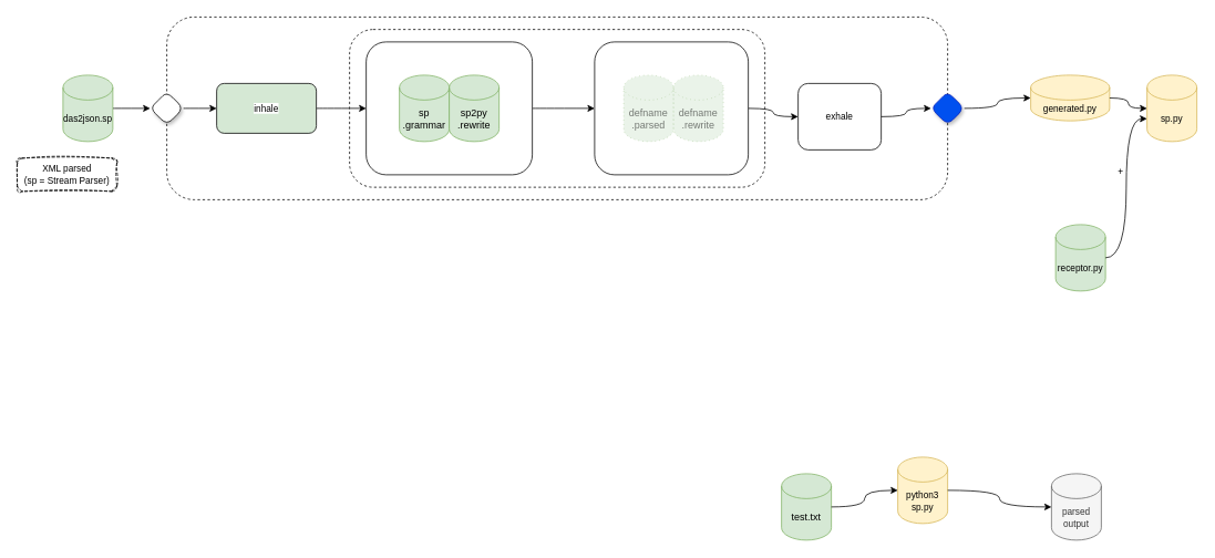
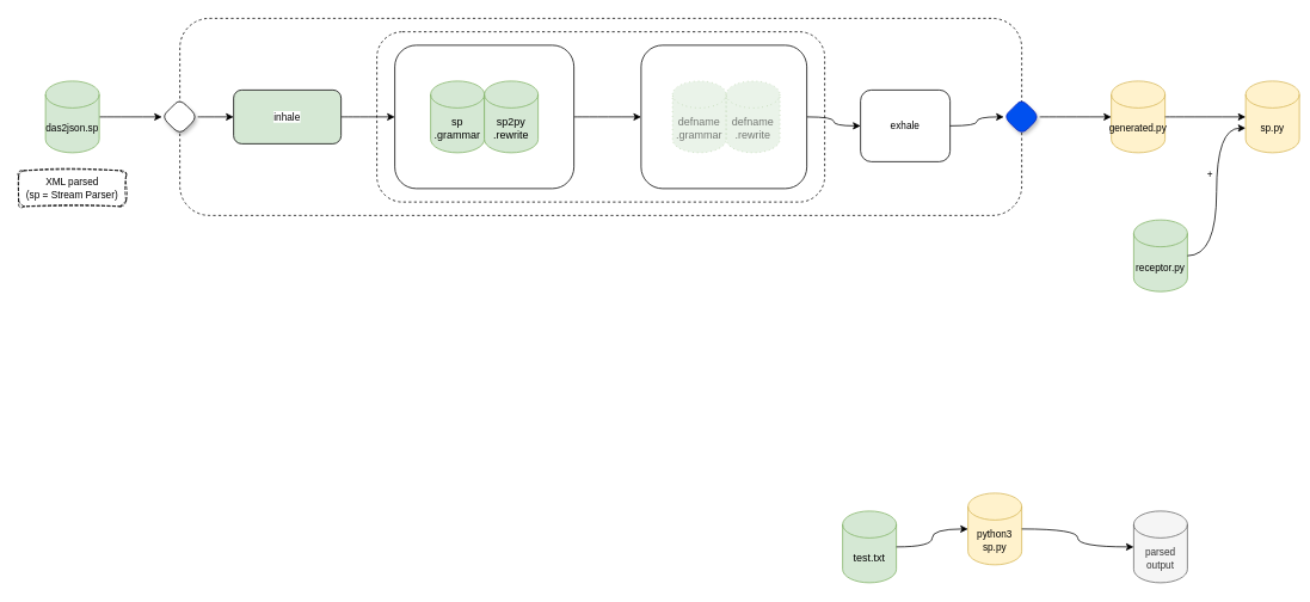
- <mxCell id="9" value="generated.py" style="shape=cylinder3;whiteSpace=wrap;html=1;boundedLbl=1;backgroundOutline=1;size=15;fontFamily=Helvetica;fontSize=11;labelBackgroundColor=none;fillColor=#fff2cc;strokeColor=#d6b656;" vertex="1" parent="1"><mxGeometry x="1240" y="90" width="95" height="55" as="geometry" /></mxCell>
+ <mxCell id="9" value="generated.py" style="shape=cylinder3;whiteSpace=wrap;html=1;boundedLbl=1;backgroundOutline=1;size=15;fontFamily=Helvetica;fontSize=11;labelBackgroundColor=none;fillColor=#fff2cc;strokeColor=#d6b656;" vertex="1" parent="1"><mxGeometry x="1240" y="90" width="60" height="80" as="geometry" /></mxCell>
- <mxCell id="22" value="das2json.sp" style="shape=cylinder3;whiteSpace=wrap;html=1;boundedLbl=1;backgroundOutline=1;size=15;fontFamily=Helvetica;fontSize=11;labelBackgroundColor=none;fillColor=#d5e8d4;strokeColor=#82b366;" vertex="1" parent="1"><mxGeometry x="75" y="90" width="60" height="80" as="geometry" /></mxCell>
+ <mxCell id="22" value="das2json.sp" style="shape=cylinder3;whiteSpace=wrap;html=1;boundedLbl=1;backgroundOutline=1;size=15;fontFamily=Helvetica;fontSize=11;labelBackgroundColor=none;fillColor=#d5e8d4;strokeColor=#82b366;" vertex="1" parent="1"><mxGeometry x="50" y="90" width="60" height="80" as="geometry" /></mxCell>
- <mxCell id="32" value="sp.py" style="shape=cylinder3;whiteSpace=wrap;html=1;boundedLbl=1;backgroundOutline=1;size=15;fontFamily=Helvetica;fontSize=11;labelBackgroundColor=none;fillColor=#fff2cc;strokeColor=#d6b656;" vertex="1" parent="1"><mxGeometry x="1380" y="90" width="60" height="80" as="geometry" /></mxCell>
+ <mxCell id="32" value="sp.py" style="shape=cylinder3;whiteSpace=wrap;html=1;boundedLbl=1;backgroundOutline=1;size=15;fontFamily=Helvetica;fontSize=11;labelBackgroundColor=none;fillColor=#fff2cc;strokeColor=#d6b656;" vertex="1" parent="1"><mxGeometry x="1390" y="90" width="60" height="80" as="geometry" /></mxCell>
- <mxCell id="11" value="defname&lt;div&gt;.parsed&lt;/div&gt;" style="shape=cylinder3;whiteSpace=wrap;html=1;boundedLbl=1;backgroundOutline=1;size=15;fillColor=#d5e8d4;strokeColor=#82b366;labelBackgroundColor=none;dashed=1;dashPattern=1 4;opacity=50;textOpacity=50;" vertex="1" parent="1"><mxGeometry x="750" y="90" width="60" height="80" as="geometry" /></mxCell>
+ <mxCell id="11" value="defname&lt;div&gt;.grammar&lt;/div&gt;" style="shape=cylinder3;whiteSpace=wrap;html=1;boundedLbl=1;backgroundOutline=1;size=15;fillColor=#d5e8d4;strokeColor=#82b366;labelBackgroundColor=none;dashed=1;dashPattern=1 4;opacity=50;textOpacity=50;" vertex="1" parent="1"><mxGeometry x="750" y="90" width="60" height="80" as="geometry" /></mxCell>
- <mxCell id="18" value="receptor.py" style="shape=cylinder3;whiteSpace=wrap;html=1;boundedLbl=1;backgroundOutline=1;size=15;fontFamily=Helvetica;fontSize=11;labelBackgroundColor=none;fillColor=#d5e8d4;strokeColor=#82b366;" vertex="1" parent="1"><mxGeometry x="1270" y="270" width="60" height="80" as="geometry" /></mxCell>
+ <mxCell id="18" value="receptor.py" style="shape=cylinder3;whiteSpace=wrap;html=1;boundedLbl=1;backgroundOutline=1;size=15;fontFamily=Helvetica;fontSize=11;labelBackgroundColor=none;fillColor=#d5e8d4;strokeColor=#82b366;" vertex="1" parent="1"><mxGeometry x="1265" y="245" width="60" height="80" as="geometry" /></mxCell>
